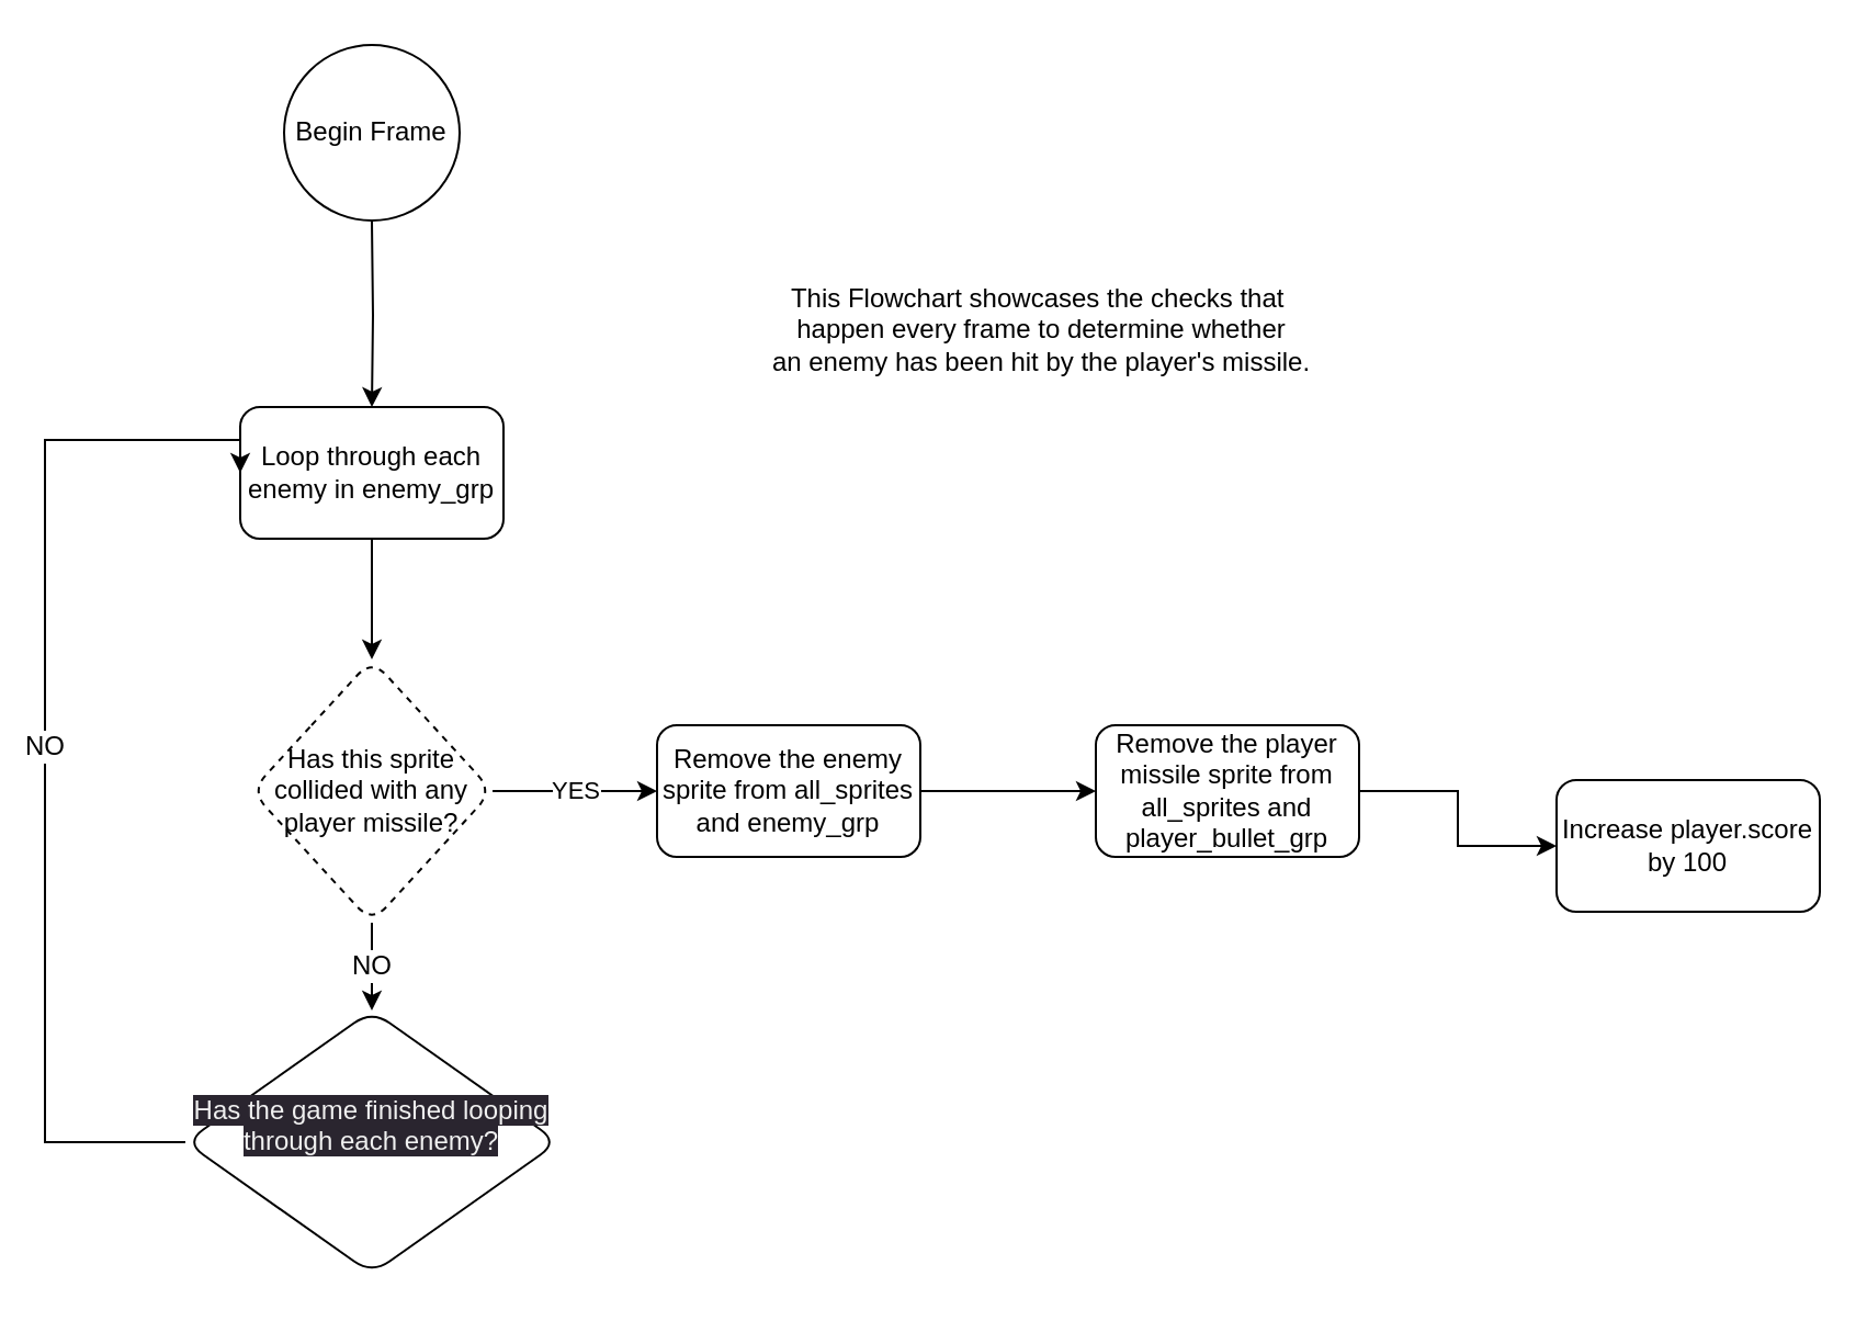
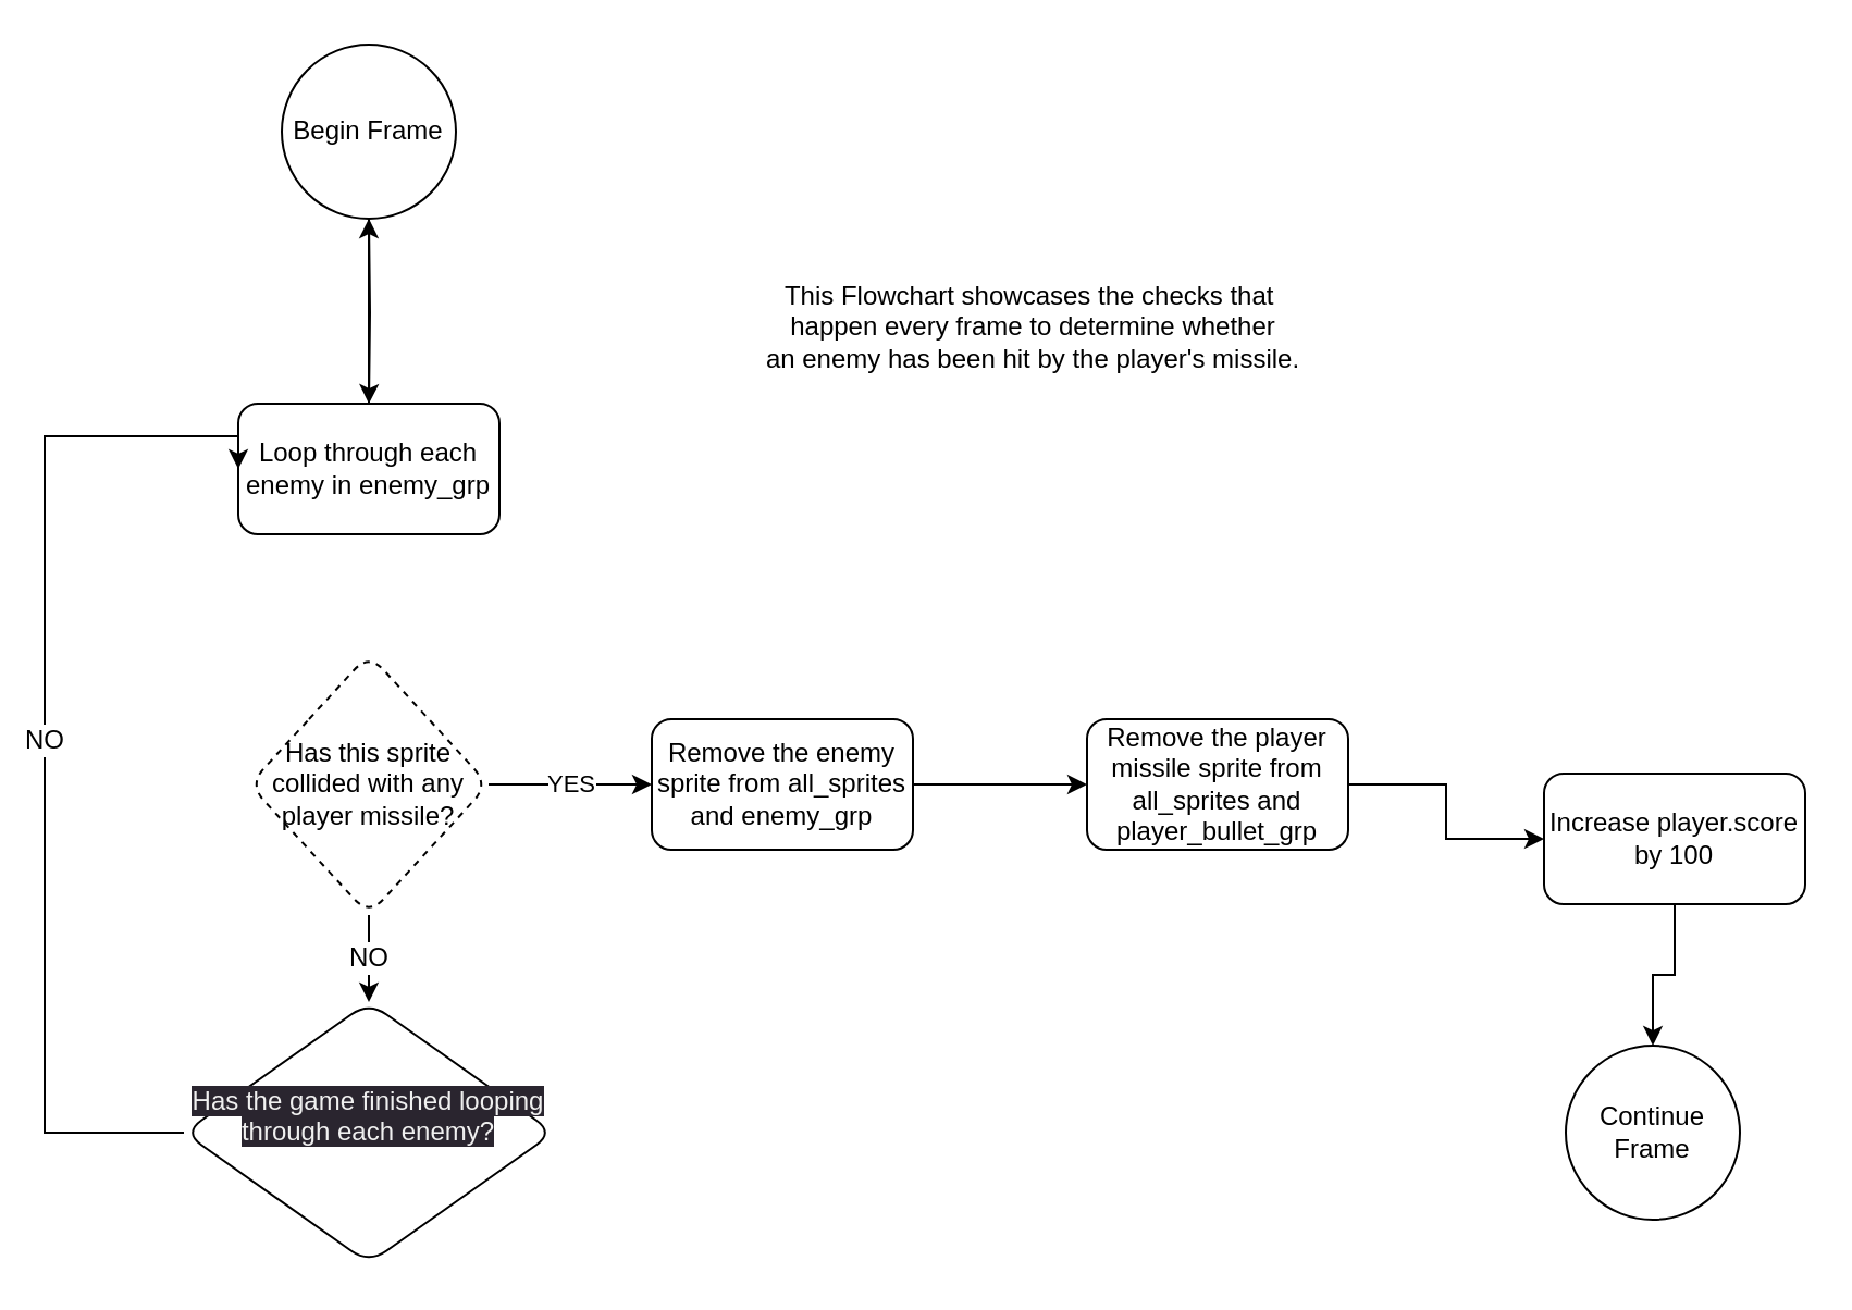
- <mxCell id="4" value="" style="edgeStyle=orthogonalEdgeStyle;rounded=0;orthogonalLoop=1;jettySize=auto;html=1;" parent="1" source="5" target="9" edge="1"><mxGeometry relative="1" as="geometry" /></mxCell>
+ <mxCell id="4" value="" style="edgeStyle=orthogonalEdgeStyle;rounded=0;orthogonalLoop=1;jettySize=auto;html=1;" parent="1" source="5" target="6" edge="1"><mxGeometry relative="1" as="geometry" /></mxCell>
+ <mxCell id="14" value="" style="edgeStyle=orthogonalEdgeStyle;rounded=0;orthogonalLoop=1;jettySize=auto;html=1;" parent="1" source="15" target="16" edge="1"><mxGeometry relative="1" as="geometry" /></mxCell>
+ <mxCell id="16" value="Continue Frame" style="ellipse;whiteSpace=wrap;html=1;rounded=1;glass=0;strokeWidth=1;shadow=0;" parent="1" vertex="1"><mxGeometry x="719" y="480" width="80" height="80" as="geometry" /></mxCell>
